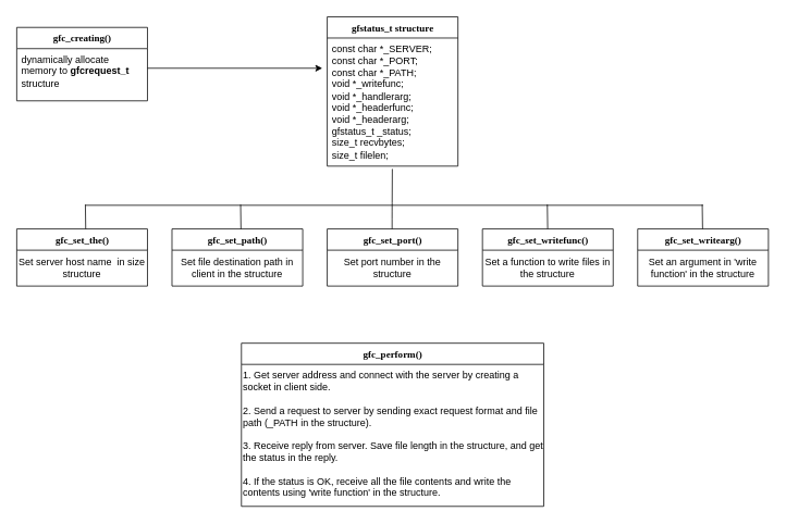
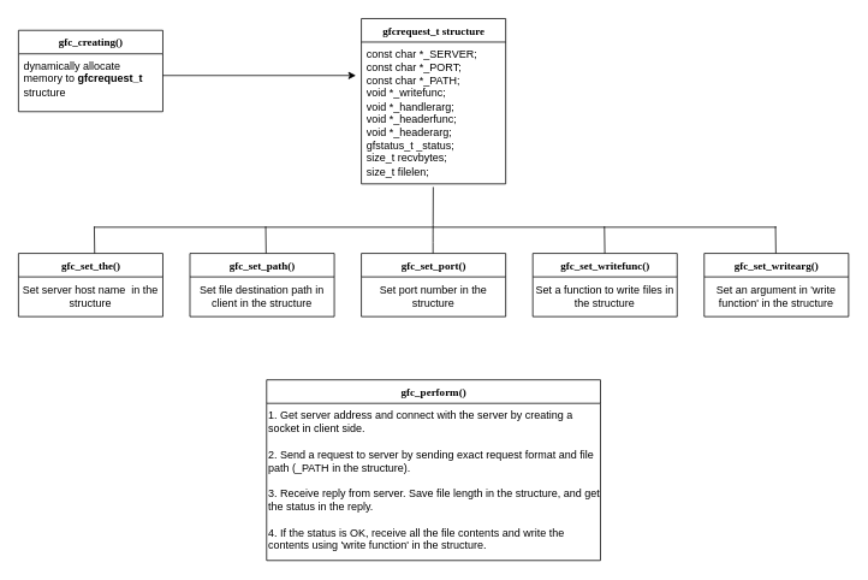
- <mxCell id="6" value="gfstatus_t structure" style="swimlane;html=1;fontStyle=1;align=center;verticalAlign=top;childLayout=stackLayout;horizontal=1;startSize=26;horizontalStack=0;resizeParent=1;resizeLast=0;collapsible=1;marginBottom=0;swimlaneFillColor=#ffffff;rounded=0;shadow=0;comic=0;labelBackgroundColor=none;strokeWidth=1;fillColor=none;fontFamily=Verdana;fontSize=12" vertex="1" parent="1"><mxGeometry x="400" y="20" width="160" height="183" as="geometry"><mxRectangle x="90" y="83" width="120" height="26" as="alternateBounds" /></mxGeometry></mxCell>
+ <mxCell id="6" value="gfcrequest_t structure" style="swimlane;html=1;fontStyle=1;align=center;verticalAlign=top;childLayout=stackLayout;horizontal=1;startSize=26;horizontalStack=0;resizeParent=1;resizeLast=0;collapsible=1;marginBottom=0;swimlaneFillColor=#ffffff;rounded=0;shadow=0;comic=0;labelBackgroundColor=none;strokeWidth=1;fillColor=none;fontFamily=Verdana;fontSize=12" vertex="1" parent="1"><mxGeometry x="400" y="20" width="160" height="183" as="geometry"><mxRectangle x="90" y="83" width="120" height="26" as="alternateBounds" /></mxGeometry></mxCell>
- <mxCell id="5" value="Set server host name&amp;nbsp; in size structure" style="text;html=1;strokeColor=none;fillColor=none;align=center;verticalAlign=middle;whiteSpace=wrap;rounded=0;" vertex="1" parent="4"><mxGeometry y="26" width="160" height="44" as="geometry" /></mxCell>
+ <mxCell id="5" value="Set server host name&amp;nbsp; in the structure" style="text;html=1;strokeColor=none;fillColor=none;align=center;verticalAlign=middle;whiteSpace=wrap;rounded=0;" vertex="1" parent="4"><mxGeometry y="26" width="160" height="44" as="geometry" /></mxCell>
